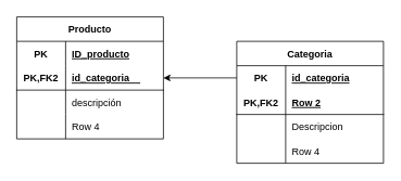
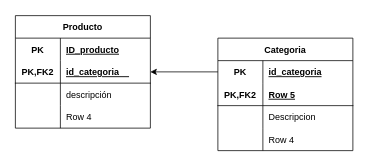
- <mxCell id="21" value="Row 2" style="shape=partialRectangle;connectable=0;fillColor=none;top=0;left=0;bottom=0;right=0;align=left;spacingLeft=6;fontStyle=5;overflow=hidden;" parent="19" vertex="1"><mxGeometry x="60" width="120" height="30" as="geometry"><mxRectangle width="120" height="30" as="alternateBounds" /></mxGeometry></mxCell>
+ <mxCell id="21" value="Row 5" style="shape=partialRectangle;connectable=0;fillColor=none;top=0;left=0;bottom=0;right=0;align=left;spacingLeft=6;fontStyle=5;overflow=hidden;" parent="19" vertex="1"><mxGeometry x="60" width="120" height="30" as="geometry"><mxRectangle width="120" height="30" as="alternateBounds" /></mxGeometry></mxCell>
